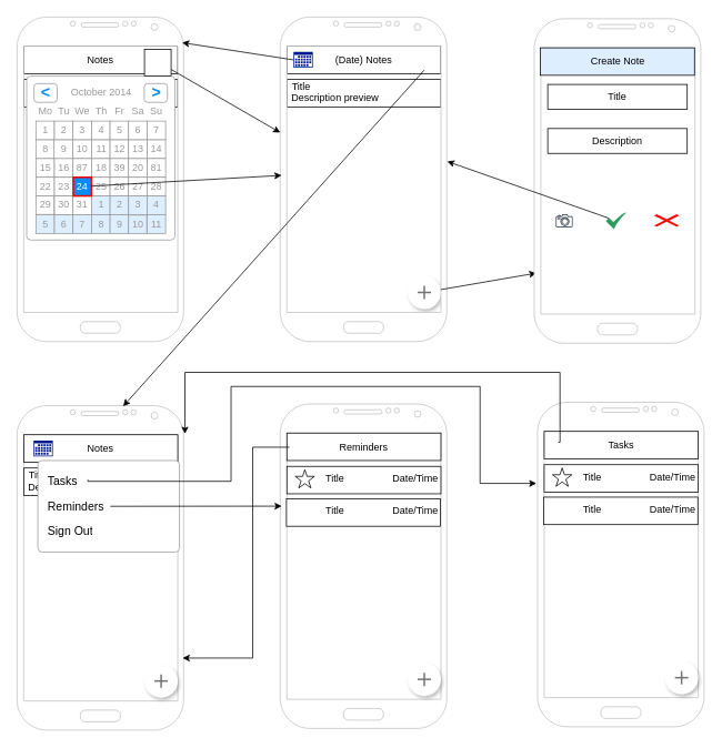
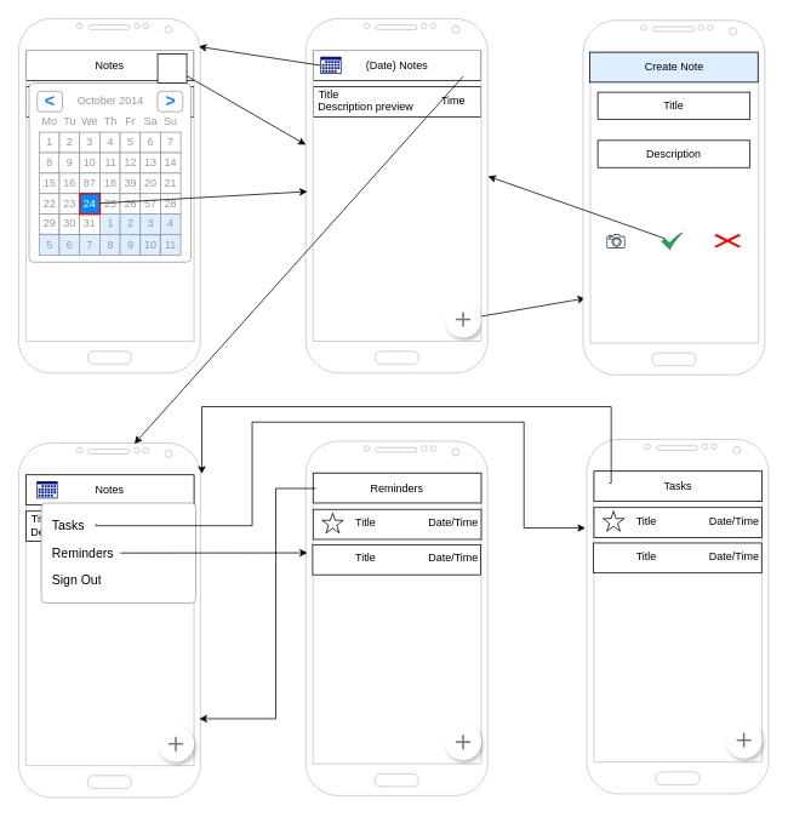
+ <mxCell id="78" value="Time" style="text;html=1;align=center;verticalAlign=middle;whiteSpace=wrap;rounded=0;" parent="75" vertex="1"><mxGeometry x="145" y="82" width="35" height="17.5" as="geometry" /></mxCell>
- <mxCell id="42" value="81" style="strokeWidth=1;shadow=0;dashed=0;align=center;html=1;shape=mxgraph.mockup.forms.rrect;rSize=0;strokeColor=#999999;fontColor=#999999;" parent="11" vertex="1"><mxGeometry x="144.625" y="99.063" width="22.25" height="22.514" as="geometry" /></mxCell>
+ <mxCell id="42" value="21" style="strokeWidth=1;shadow=0;dashed=0;align=center;html=1;shape=mxgraph.mockup.forms.rrect;rSize=0;strokeColor=#999999;fontColor=#999999;" parent="11" vertex="1"><mxGeometry x="144.625" y="99.063" width="22.25" height="22.514" as="geometry" /></mxCell>
- <mxCell id="47" value="27" style="strokeWidth=1;shadow=0;dashed=0;align=center;html=1;shape=mxgraph.mockup.forms.rrect;rSize=0;strokeColor=#999999;fontColor=#999999;" parent="11" vertex="1"><mxGeometry x="122.375" y="121.577" width="22.25" height="22.514" as="geometry" /></mxCell>
+ <mxCell id="47" value="57" style="strokeWidth=1;shadow=0;dashed=0;align=center;html=1;shape=mxgraph.mockup.forms.rrect;rSize=0;strokeColor=#999999;fontColor=#999999;" parent="11" vertex="1"><mxGeometry x="122.375" y="121.577" width="22.25" height="22.514" as="geometry" /></mxCell>
